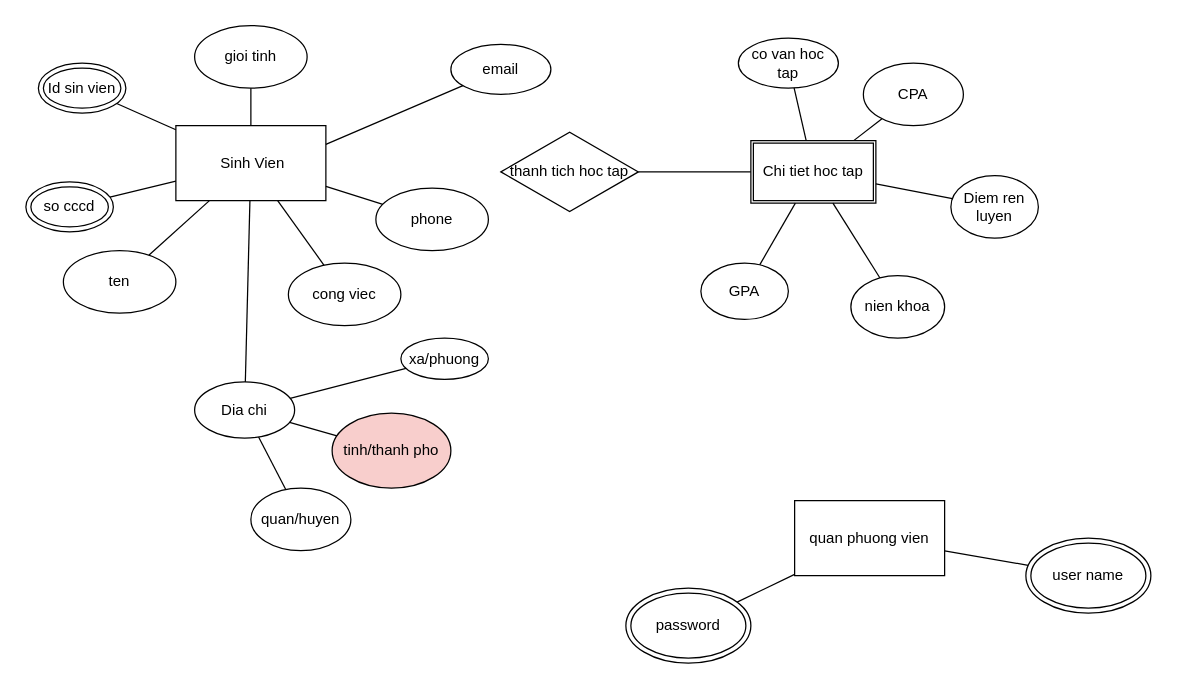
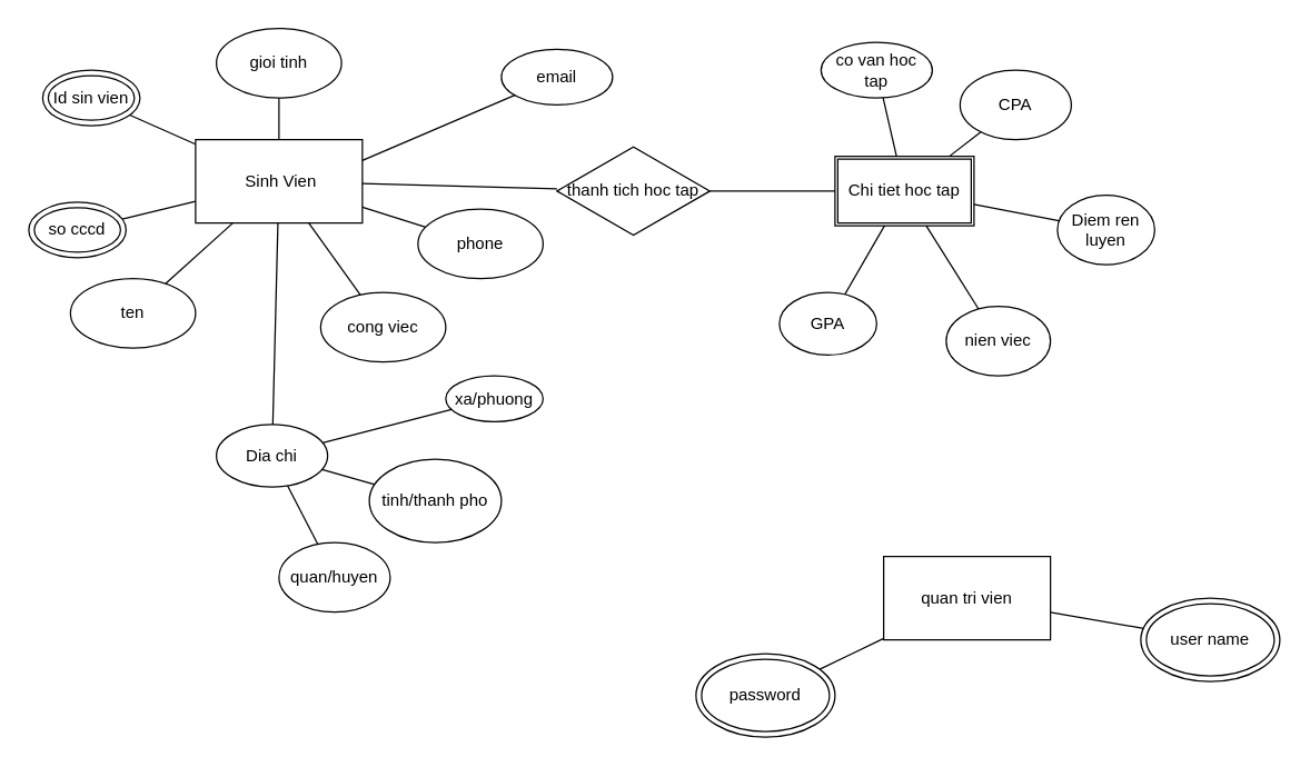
+ <mxCell id="15" value="" style="endArrow=none;html=1;rounded=0;" edge="1" parent="1" source="2" target="14"><mxGeometry width="50" height="50" relative="1" as="geometry"><mxPoint x="350" y="200" as="sourcePoint" /><mxPoint x="400" y="150" as="targetPoint" /></mxGeometry></mxCell>
- <mxCell id="21" value="nien khoa" style="ellipse;whiteSpace=wrap;html=1;" vertex="1" parent="1"><mxGeometry x="680" y="220" width="75" height="50" as="geometry" /></mxCell>
+ <mxCell id="21" value="nien viec" style="ellipse;whiteSpace=wrap;html=1;" vertex="1" parent="1"><mxGeometry x="680" y="220" width="75" height="50" as="geometry" /></mxCell>
- <mxCell id="40" value="tinh/thanh pho" style="ellipse;whiteSpace=wrap;html=1;fillColor=#f8cecc;" vertex="1" parent="1"><mxGeometry x="265" y="330" width="95" height="60" as="geometry" /></mxCell>
+ <mxCell id="40" value="tinh/thanh pho" style="ellipse;whiteSpace=wrap;html=1;" vertex="1" parent="1"><mxGeometry x="265" y="330" width="95" height="60" as="geometry" /></mxCell>
- <mxCell id="19" value="quan phuong vien" style="rounded=0;whiteSpace=wrap;html=1;" vertex="1" parent="1"><mxGeometry x="635" y="400" width="120" height="60" as="geometry" /></mxCell>
+ <mxCell id="19" value="quan tri vien" style="rounded=0;whiteSpace=wrap;html=1;" vertex="1" parent="1"><mxGeometry x="635" y="400" width="120" height="60" as="geometry" /></mxCell>
